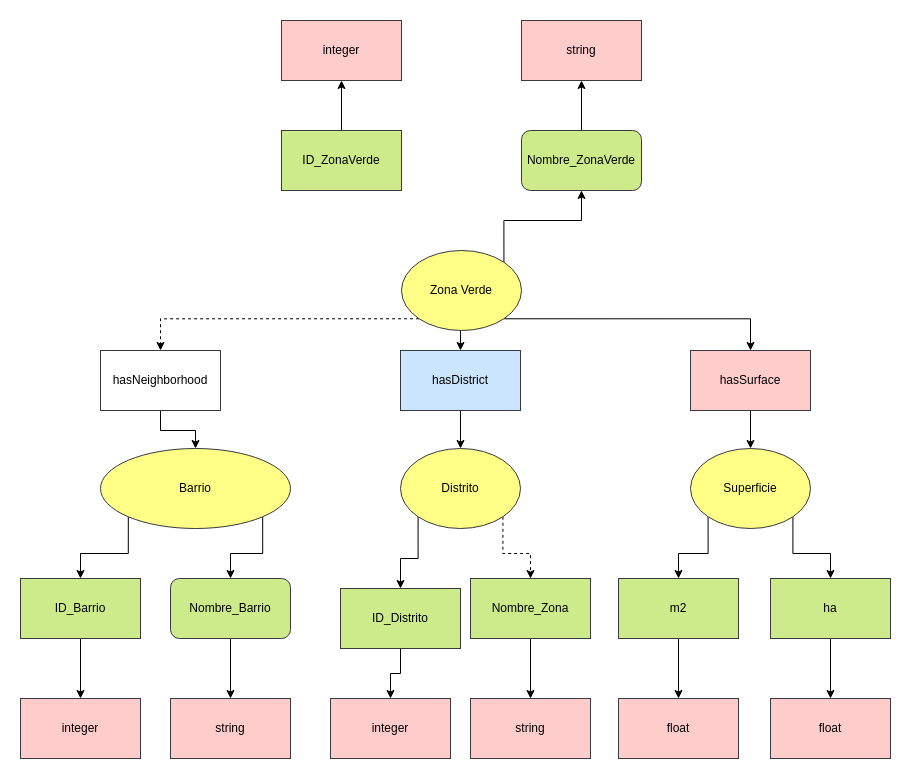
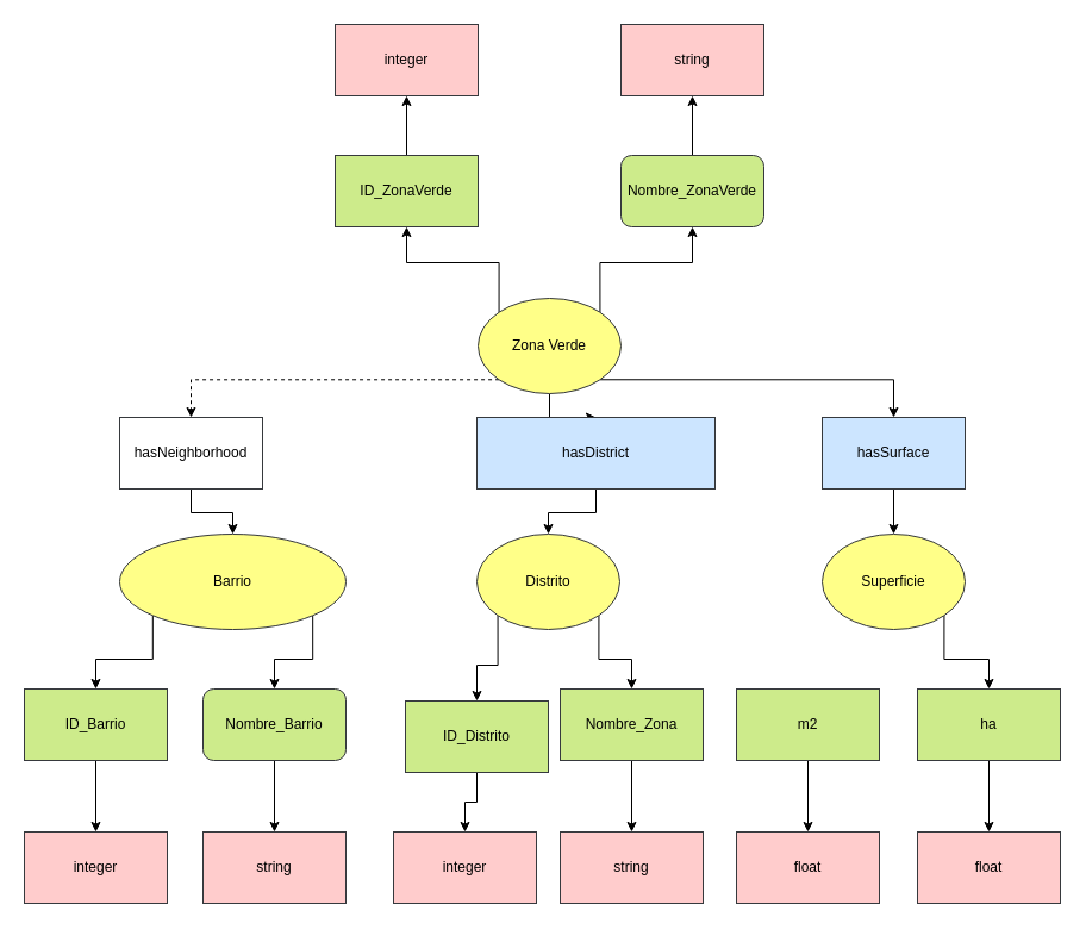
+ <mxCell id="6" style="edgeStyle=orthogonalEdgeStyle;rounded=0;orthogonalLoop=1;jettySize=auto;html=1;exitX=0;exitY=0;exitDx=0;exitDy=0;entryX=0.5;entryY=1;entryDx=0;entryDy=0;" edge="1" parent="1" source="7" target="36"><mxGeometry relative="1" as="geometry" /></mxCell>
- <mxCell id="46" value="hasDistrict" style="rounded=0;whiteSpace=wrap;html=1;fillColor=#cce5ff;strokeColor=#36393d;" vertex="1" parent="1"><mxGeometry x="400" y="350" width="120" height="60" as="geometry" /></mxCell>
+ <mxCell id="46" value="hasDistrict" style="rounded=0;whiteSpace=wrap;html=1;fillColor=#cce5ff;strokeColor=#36393d;" vertex="1" parent="1"><mxGeometry x="400" y="350" width="200" height="60" as="geometry" /></mxCell>
- <mxCell id="44" value="hasSurface" style="rounded=0;whiteSpace=wrap;html=1;fillColor=#ffcccc;strokeColor=#36393d;" vertex="1" parent="1"><mxGeometry x="690" y="350" width="120" height="60" as="geometry" /></mxCell>
+ <mxCell id="44" value="hasSurface" style="rounded=0;whiteSpace=wrap;html=1;fillColor=#cce5ff;strokeColor=#36393d;" vertex="1" parent="1"><mxGeometry x="690" y="350" width="120" height="60" as="geometry" /></mxCell>
- <mxCell id="14" style="edgeStyle=orthogonalEdgeStyle;rounded=0;orthogonalLoop=1;jettySize=auto;html=1;exitX=1;exitY=1;exitDx=0;exitDy=0;entryX=0.5;entryY=0;entryDx=0;entryDy=0;dashed=1;" edge="1" parent="1" source="16" target="22"><mxGeometry relative="1" as="geometry" /></mxCell>
+ <mxCell id="14" style="edgeStyle=orthogonalEdgeStyle;rounded=0;orthogonalLoop=1;jettySize=auto;html=1;exitX=1;exitY=1;exitDx=0;exitDy=0;entryX=0.5;entryY=0;entryDx=0;entryDy=0;" edge="1" parent="1" source="16" target="22"><mxGeometry relative="1" as="geometry" /></mxCell>
- <mxCell id="11" style="edgeStyle=orthogonalEdgeStyle;rounded=0;orthogonalLoop=1;jettySize=auto;html=1;exitX=0;exitY=1;exitDx=0;exitDy=0;entryX=0.5;entryY=0;entryDx=0;entryDy=0;" edge="1" parent="1" source="13" target="20"><mxGeometry relative="1" as="geometry" /></mxCell>
